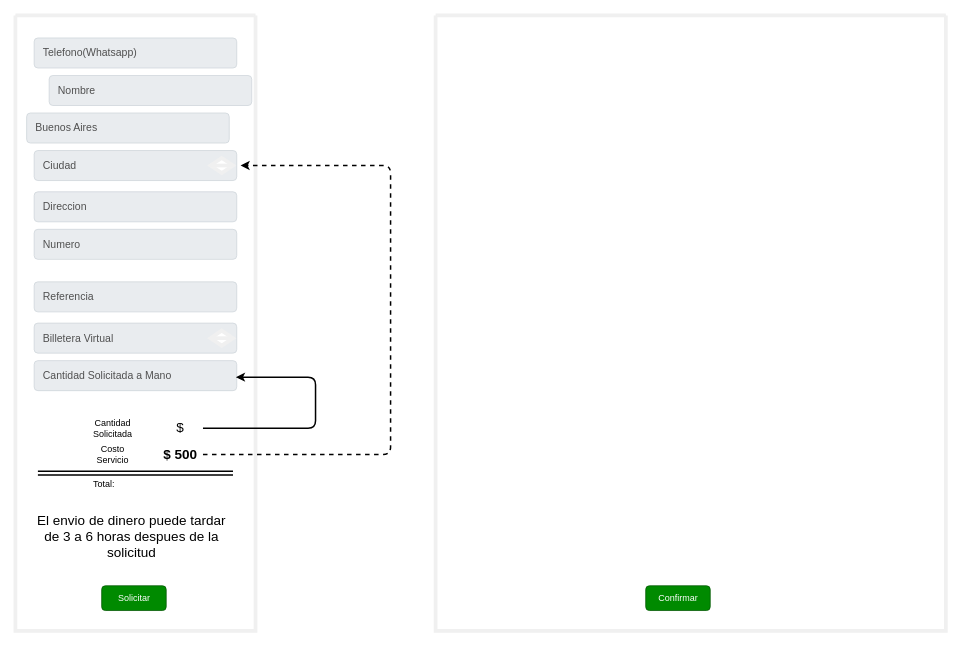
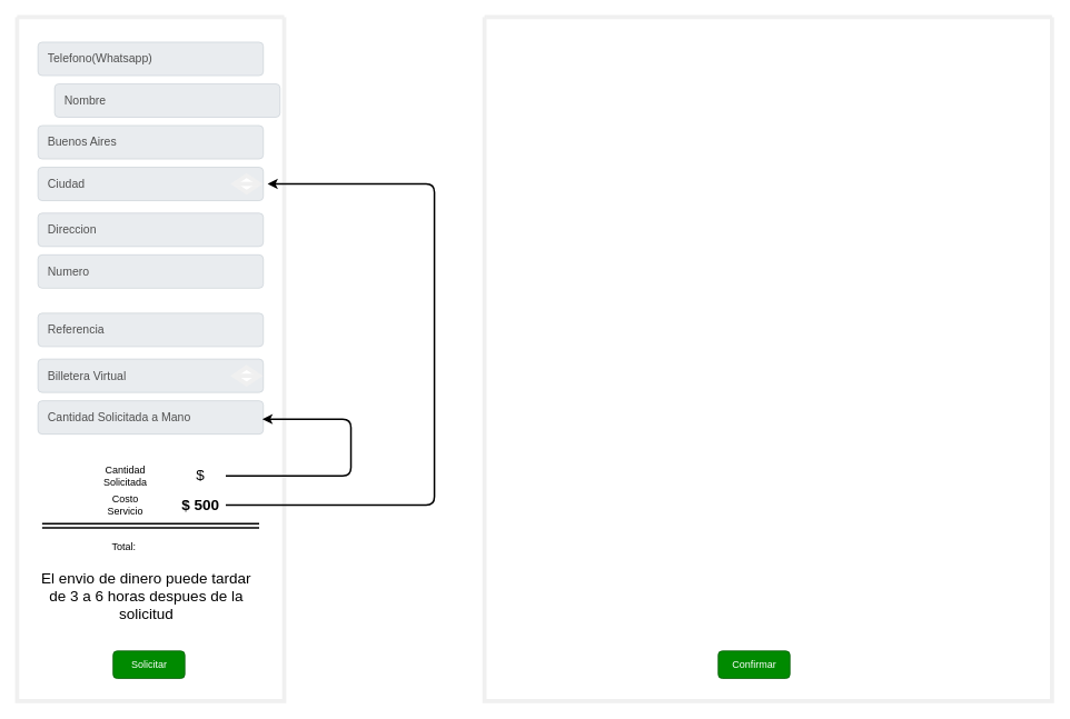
- <mxCell id="6" value="Buenos Aires" style="html=1;shadow=0;dashed=0;shape=mxgraph.bootstrap.rrect;rSize=5;strokeColor=#CED4DA;strokeWidth=1;fillColor=#E9ECEF;fontColor=#505050;whiteSpace=wrap;align=left;verticalAlign=middle;spacingLeft=10;fontSize=14;" vertex="1" parent="2"><mxGeometry x="15" y="130" width="270" height="40" as="geometry" /></mxCell>
+ <mxCell id="6" value="Buenos Aires" style="html=1;shadow=0;dashed=0;shape=mxgraph.bootstrap.rrect;rSize=5;strokeColor=#CED4DA;strokeWidth=1;fillColor=#E9ECEF;fontColor=#505050;whiteSpace=wrap;align=left;verticalAlign=middle;spacingLeft=10;fontSize=14;" vertex="1" parent="2"><mxGeometry x="25" y="130" width="270" height="40" as="geometry" /></mxCell>
- <mxCell id="18" style="edgeStyle=none;html=1;entryX=1.019;entryY=0.5;entryDx=0;entryDy=0;entryPerimeter=0;fontSize=18;strokeWidth=2;dashed=1;" edge="1" parent="2" source="19" target="4"><mxGeometry relative="1" as="geometry"><Array as="points"><mxPoint x="500" y="585" /><mxPoint x="500" y="200" /></Array></mxGeometry></mxCell>
+ <mxCell id="18" style="edgeStyle=none;html=1;entryX=1.019;entryY=0.5;entryDx=0;entryDy=0;entryPerimeter=0;fontSize=18;strokeWidth=2;" edge="1" parent="2" source="19" target="4"><mxGeometry relative="1" as="geometry"><Array as="points"><mxPoint x="500" y="585" /><mxPoint x="500" y="200" /></Array></mxGeometry></mxCell>
- <mxCell id="14" value="Total:&amp;nbsp;" style="text;html=1;strokeColor=none;fillColor=none;align=center;verticalAlign=middle;whiteSpace=wrap;rounded=0;" vertex="1" parent="2"><mxGeometry x="90" y="610" width="60" height="30" as="geometry" /></mxCell>
+ <mxCell id="14" value="Total:&amp;nbsp;" style="text;html=1;strokeColor=none;fillColor=none;align=center;verticalAlign=middle;whiteSpace=wrap;rounded=0;" vertex="1" parent="2"><mxGeometry x="100" y="620" width="60" height="30" as="geometry" /></mxCell>
